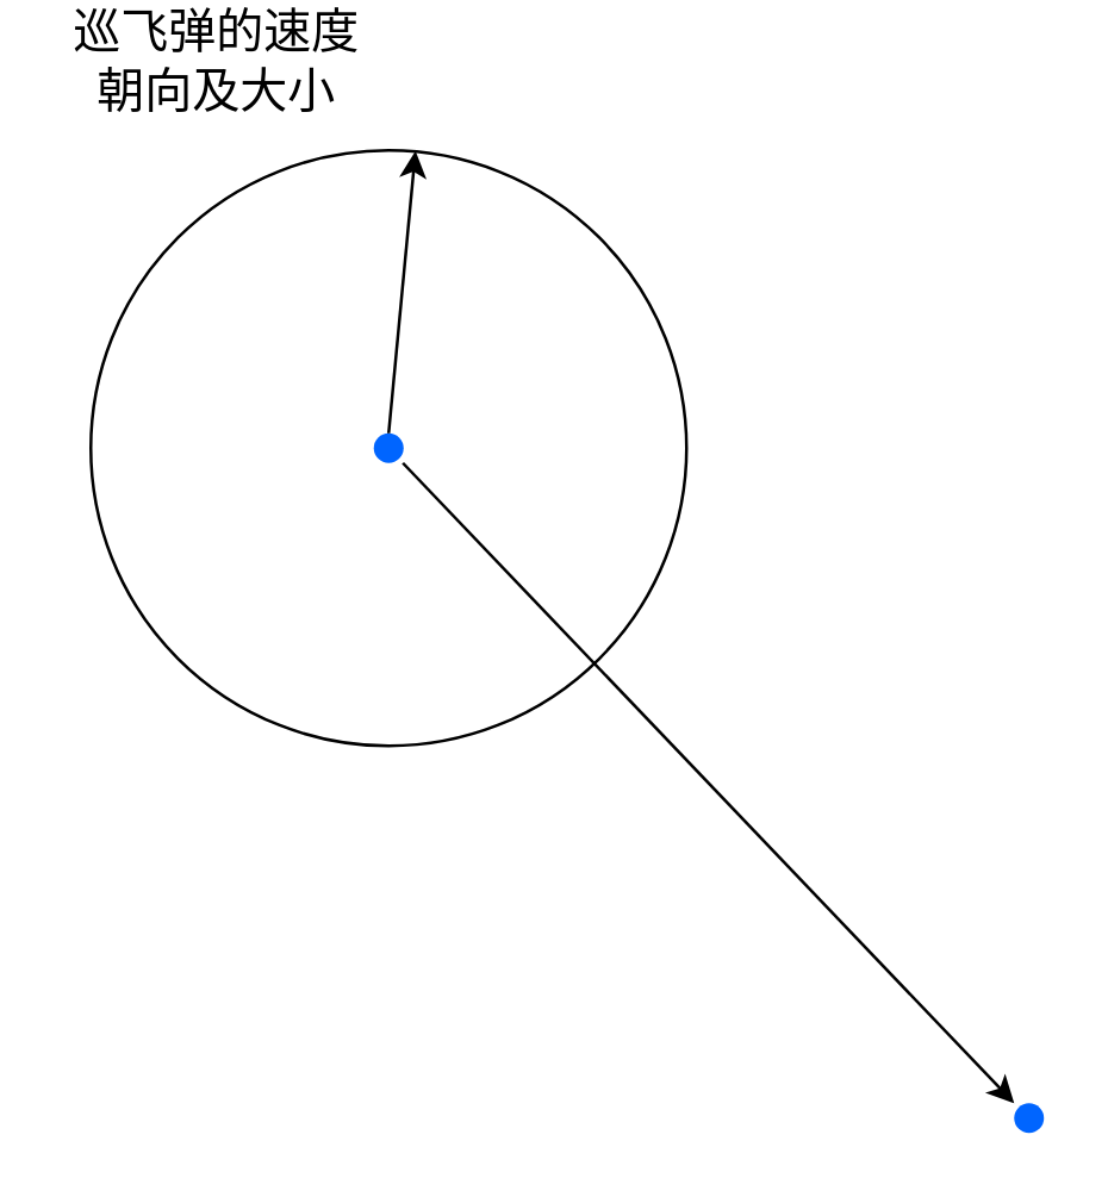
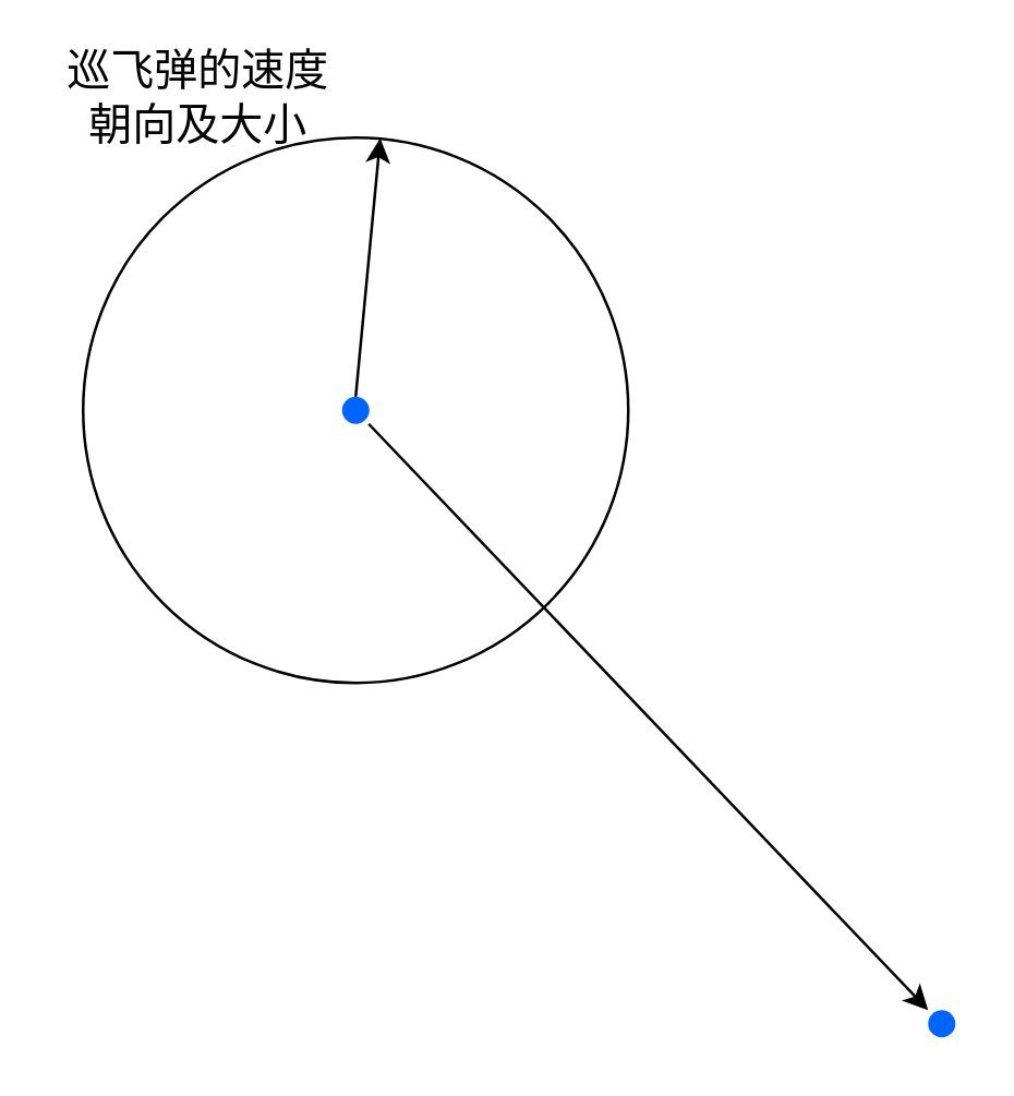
- <mxCell id="7" value="巡飞弹的速度朝向及大小" style="text;html=1;align=center;verticalAlign=middle;whiteSpace=wrap;rounded=0;fontSize=16;" vertex="1" parent="1"><mxGeometry x="20" y="5" width="105" height="30" as="geometry" /></mxCell>
+ <mxCell id="7" value="巡飞弹的速度朝向及大小" style="text;html=1;align=center;verticalAlign=middle;whiteSpace=wrap;rounded=0;fontSize=16;" vertex="1" parent="1"><mxGeometry x="20" y="20" width="105" height="30" as="geometry" /></mxCell>
